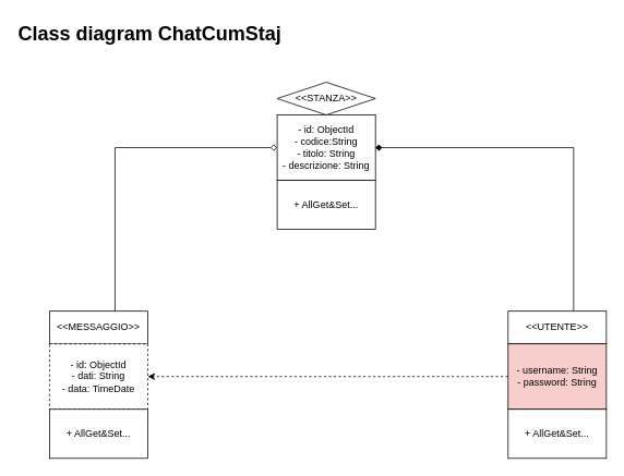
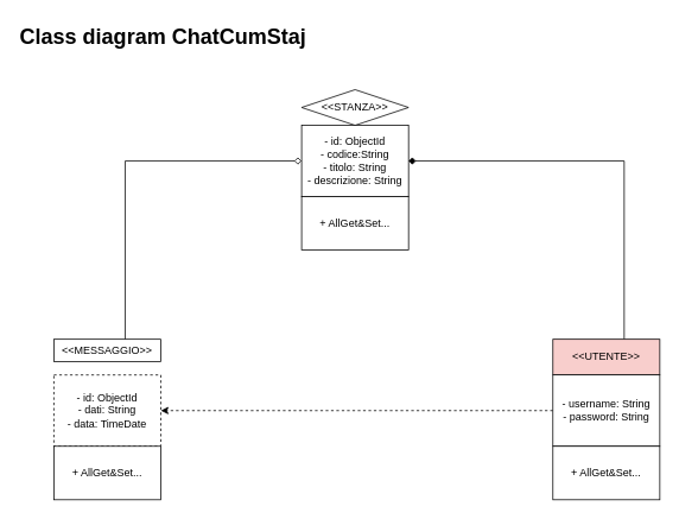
- <mxCell id="12" value="&amp;lt;&amp;lt;MESSAGGIO&amp;gt;&amp;gt;" style="rounded=0;whiteSpace=wrap;html=1;" vertex="1" parent="1"><mxGeometry x="60" y="380" width="120" height="40" as="geometry" /></mxCell>
+ <mxCell id="12" value="&amp;lt;&amp;lt;MESSAGGIO&amp;gt;&amp;gt;" style="rounded=0;whiteSpace=wrap;html=1;" vertex="1" parent="1"><mxGeometry x="60" y="380" width="120" height="25" as="geometry" /></mxCell>
- <mxCell id="7" value="&amp;lt;&amp;lt;UTENTE&amp;gt;&amp;gt;" style="rounded=0;whiteSpace=wrap;html=1;" vertex="1" parent="1"><mxGeometry x="620" y="380" width="120" height="40" as="geometry" /></mxCell>
+ <mxCell id="7" value="&amp;lt;&amp;lt;UTENTE&amp;gt;&amp;gt;" style="rounded=0;whiteSpace=wrap;html=1;fillColor=#f8cecc;" vertex="1" parent="1"><mxGeometry x="620" y="380" width="120" height="40" as="geometry" /></mxCell>
- <mxCell id="9" value="- username: String&lt;div&gt;- password: String&lt;br&gt;&lt;/div&gt;" style="rounded=0;whiteSpace=wrap;html=1;fillColor=#f8cecc;" vertex="1" parent="1"><mxGeometry x="620" y="420" width="120" height="80" as="geometry" /></mxCell>
+ <mxCell id="9" value="- username: String&lt;div&gt;- password: String&lt;br&gt;&lt;/div&gt;" style="rounded=0;whiteSpace=wrap;html=1;" vertex="1" parent="1"><mxGeometry x="620" y="420" width="120" height="80" as="geometry" /></mxCell>
